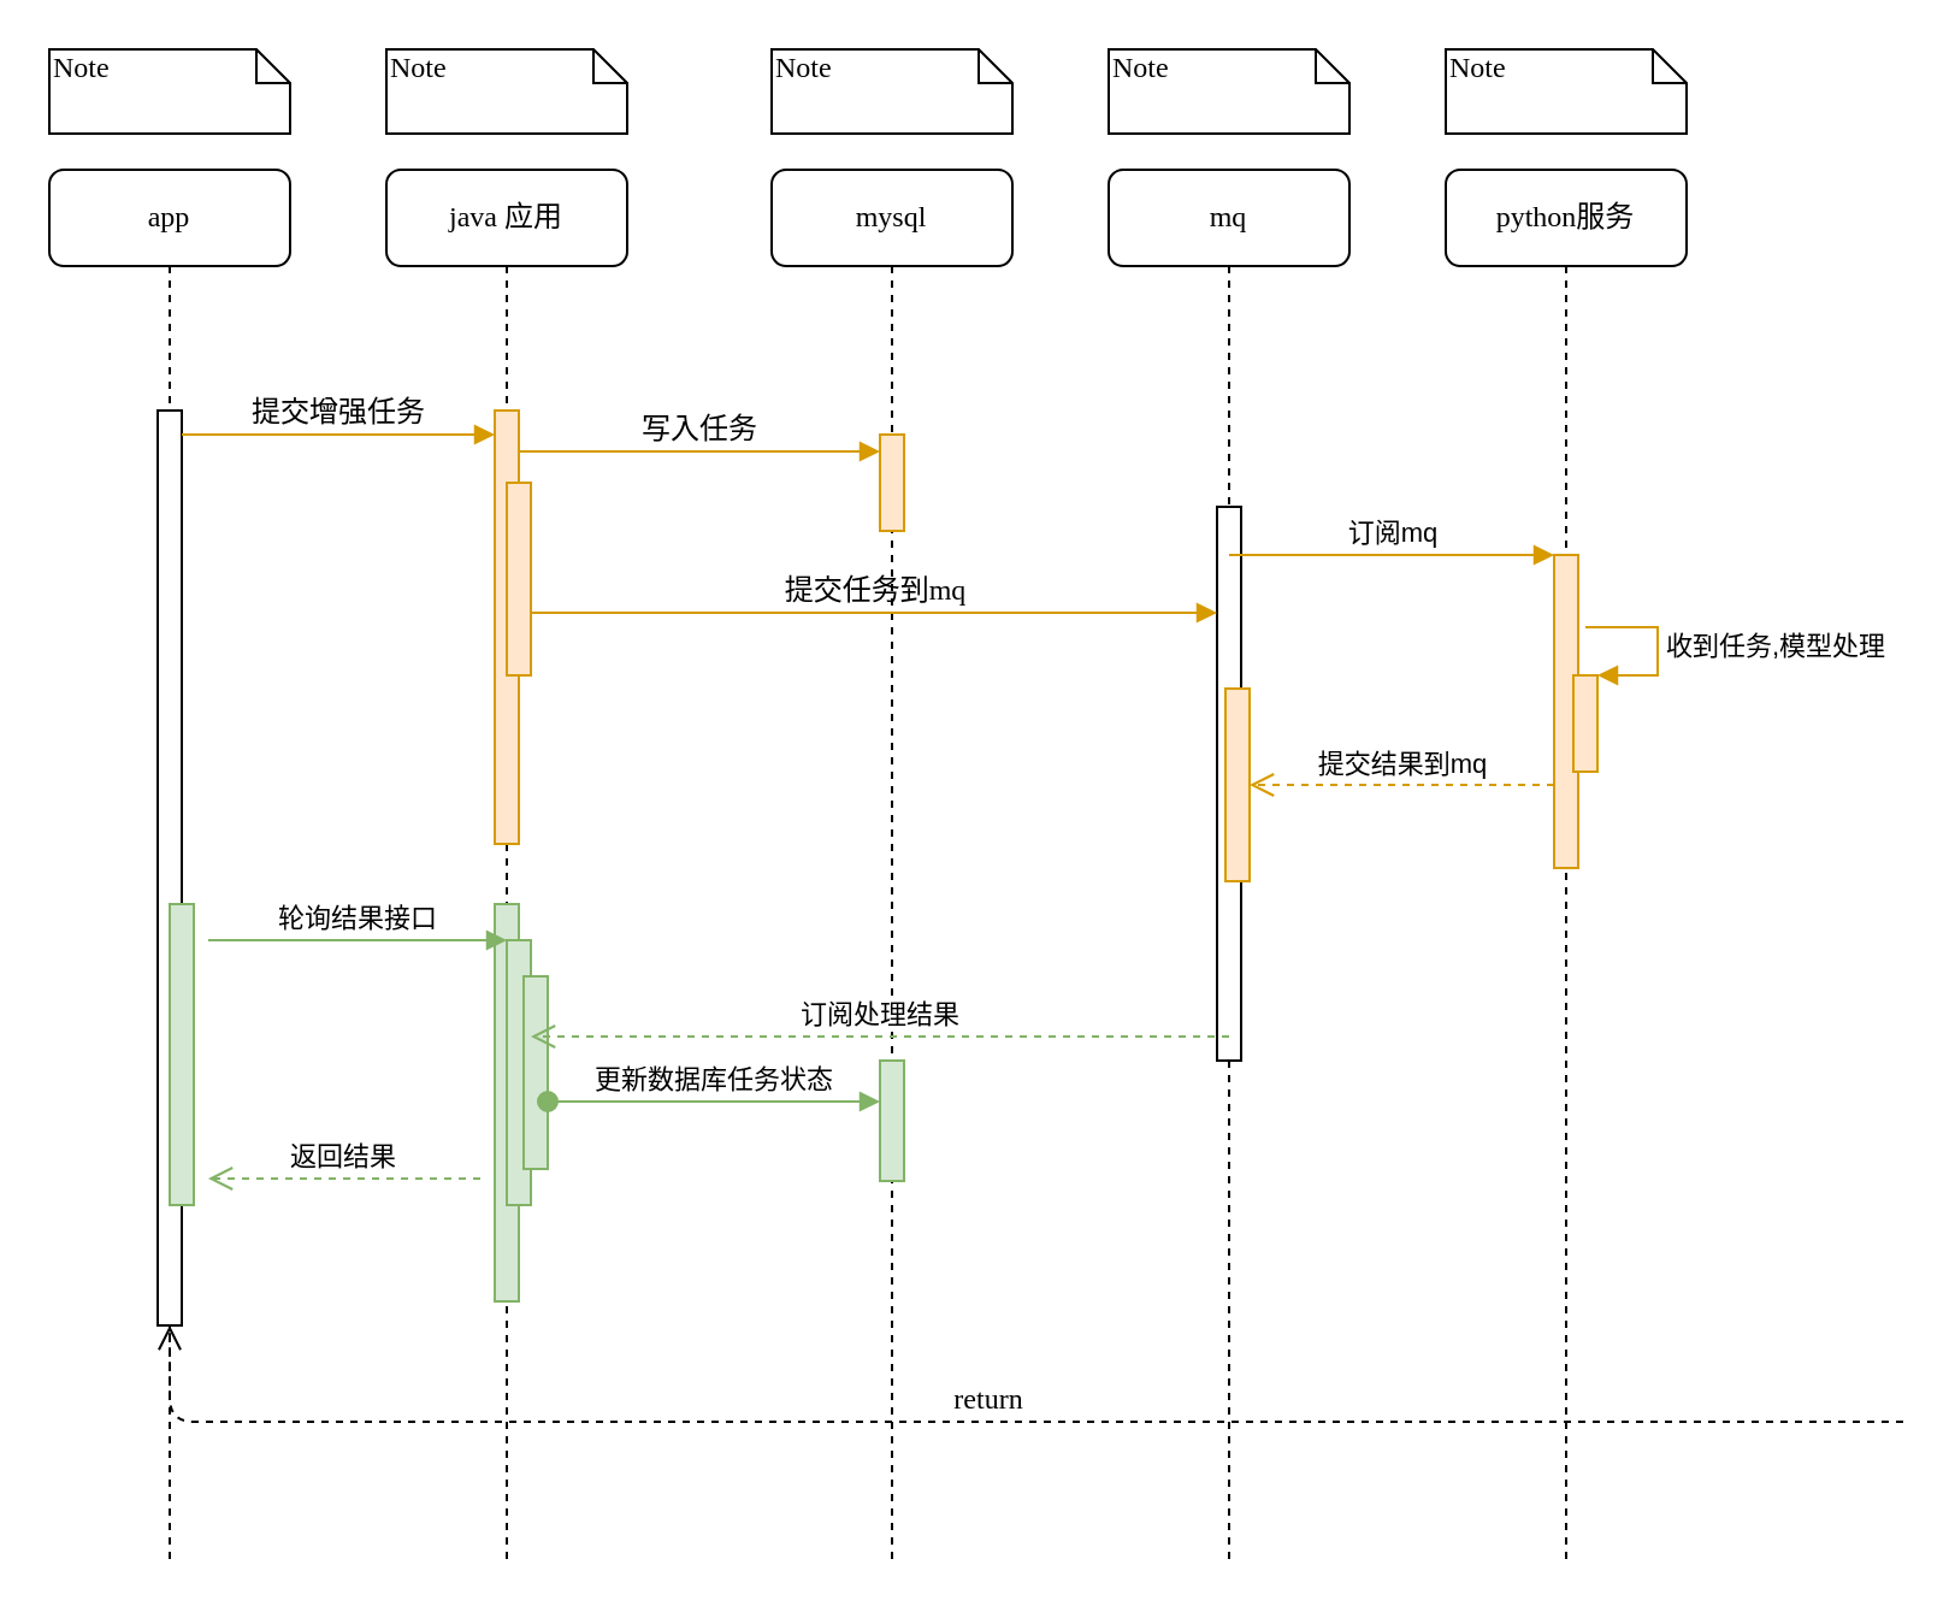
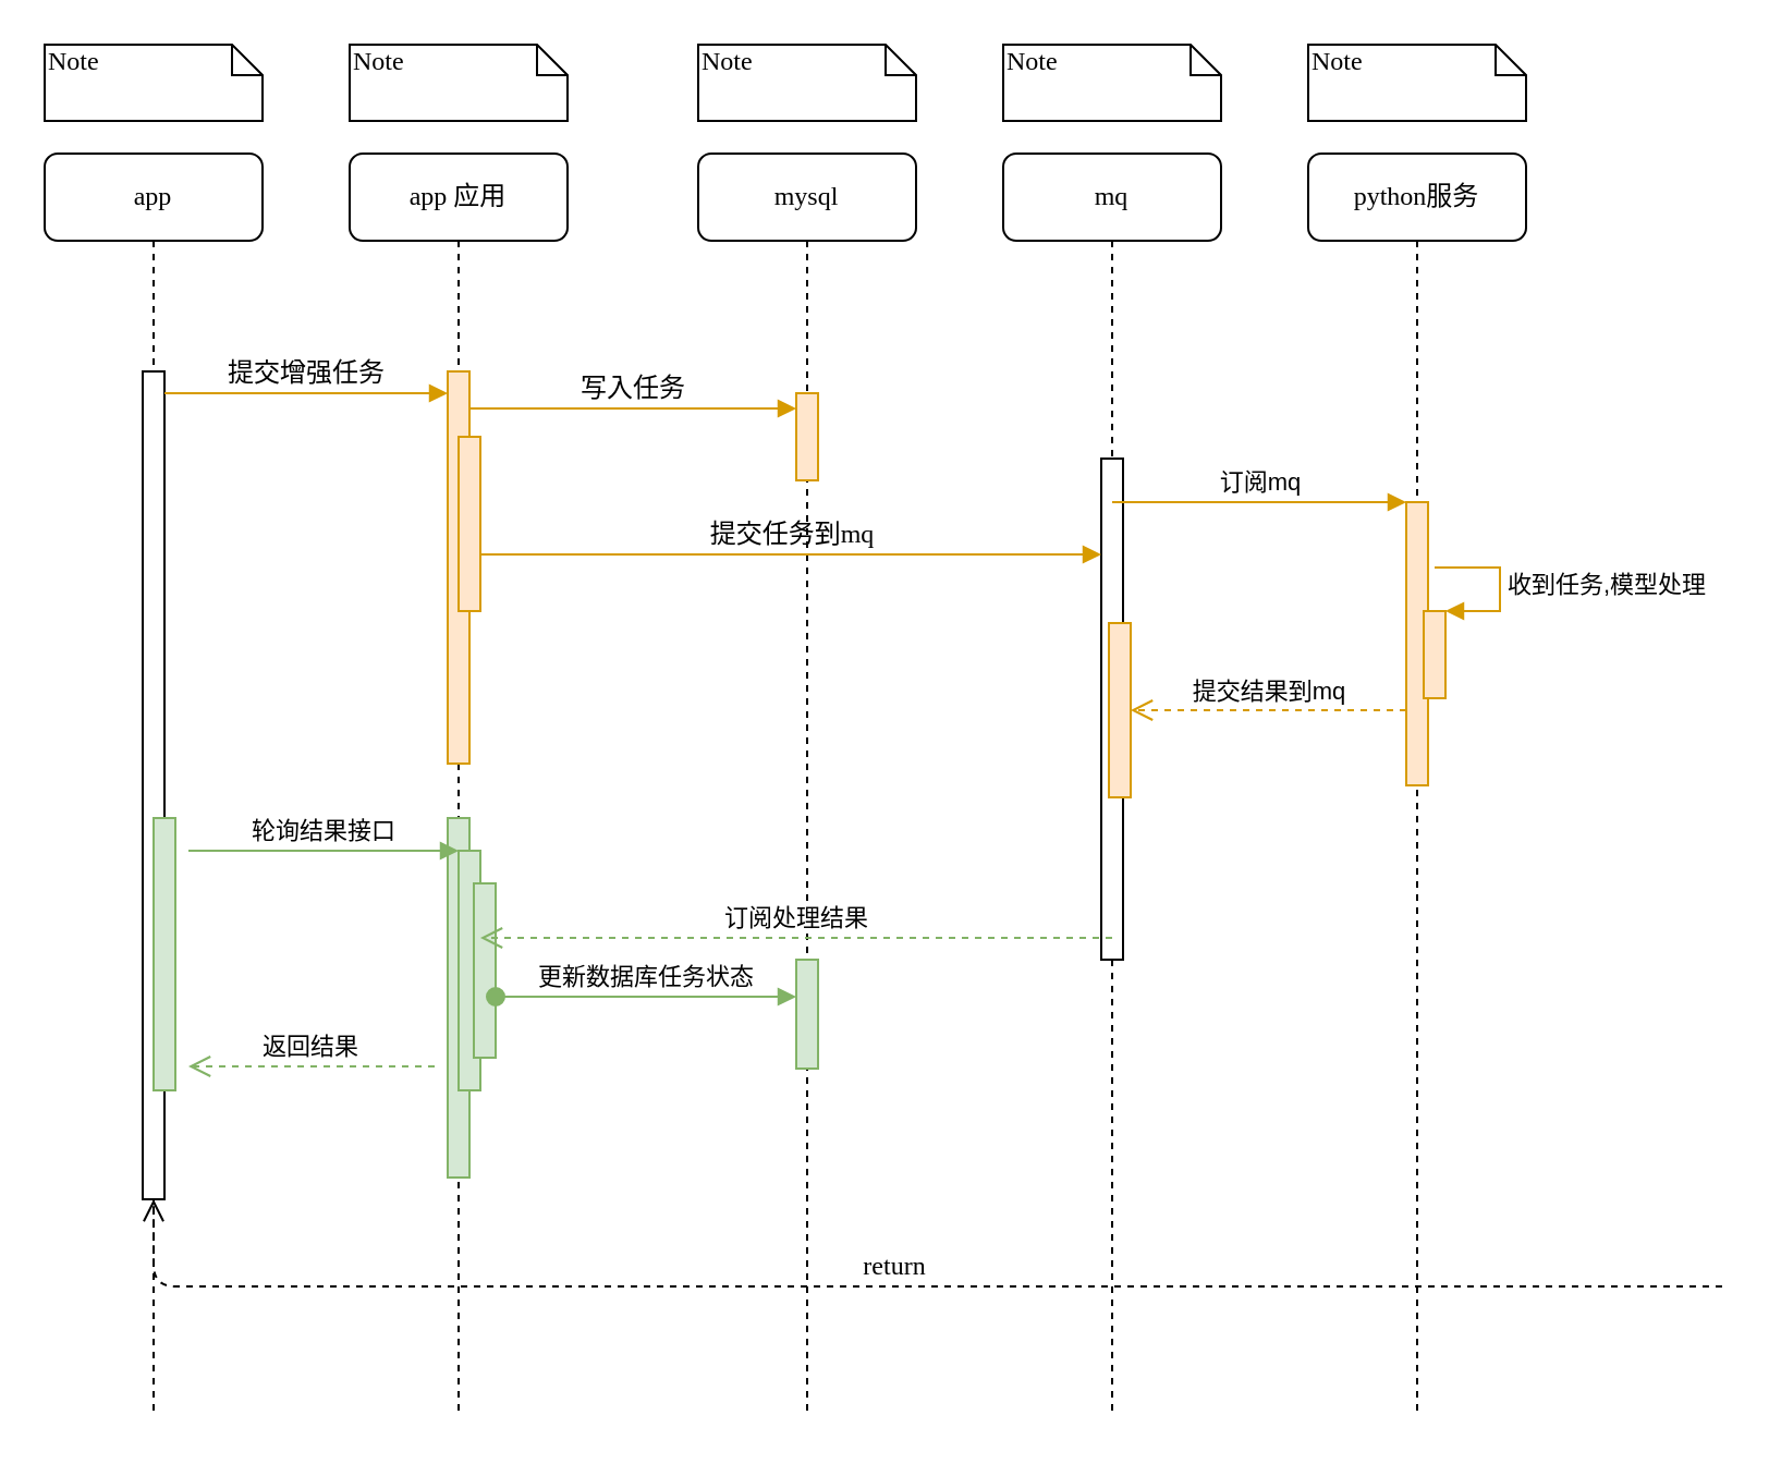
- <mxCell id="2" value="java 应用" style="shape=umlLifeline;perimeter=lifelinePerimeter;whiteSpace=wrap;html=1;container=1;collapsible=0;recursiveResize=0;outlineConnect=0;rounded=1;shadow=0;comic=0;labelBackgroundColor=none;strokeWidth=1;fontFamily=Verdana;fontSize=12;align=center;" parent="1" vertex="1"><mxGeometry x="160" y="70" width="100" height="580" as="geometry" /></mxCell>
+ <mxCell id="2" value="app 应用" style="shape=umlLifeline;perimeter=lifelinePerimeter;whiteSpace=wrap;html=1;container=1;collapsible=0;recursiveResize=0;outlineConnect=0;rounded=1;shadow=0;comic=0;labelBackgroundColor=none;strokeWidth=1;fontFamily=Verdana;fontSize=12;align=center;" parent="1" vertex="1"><mxGeometry x="160" y="70" width="100" height="580" as="geometry" /></mxCell>
